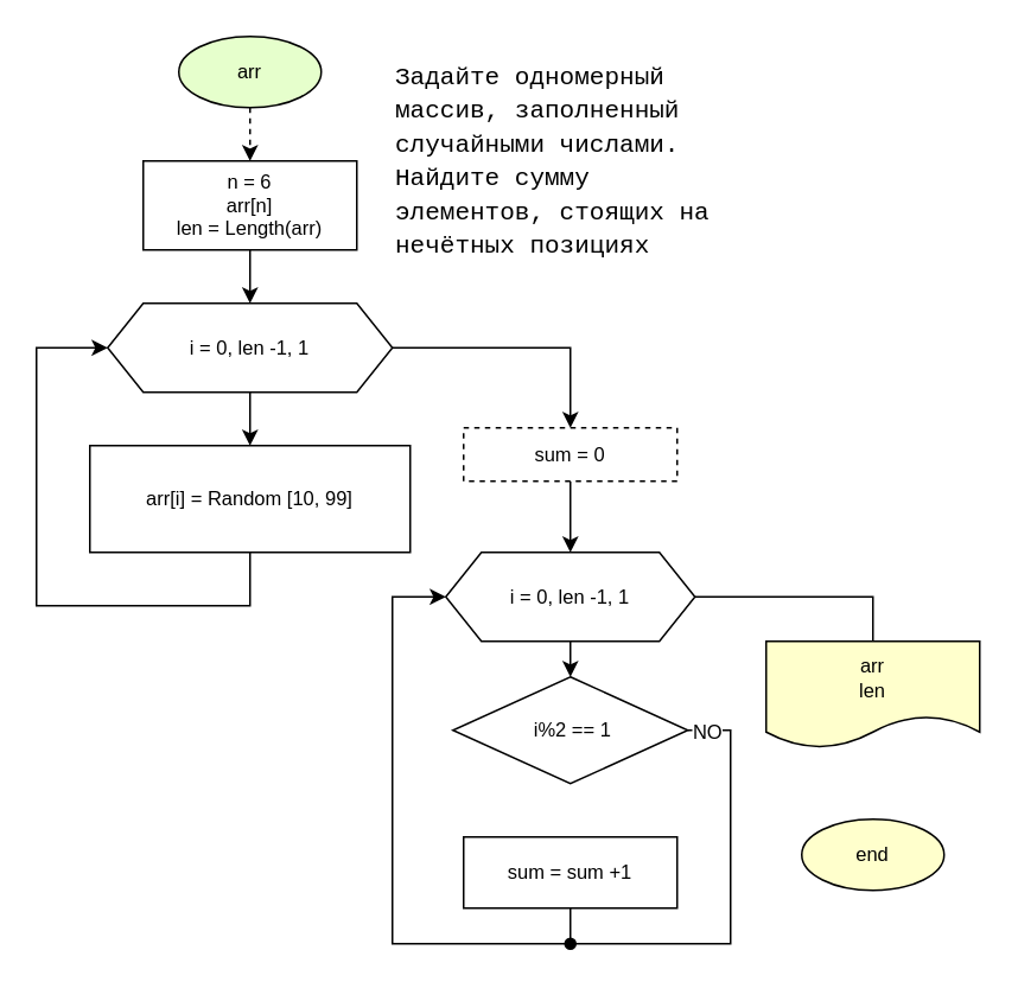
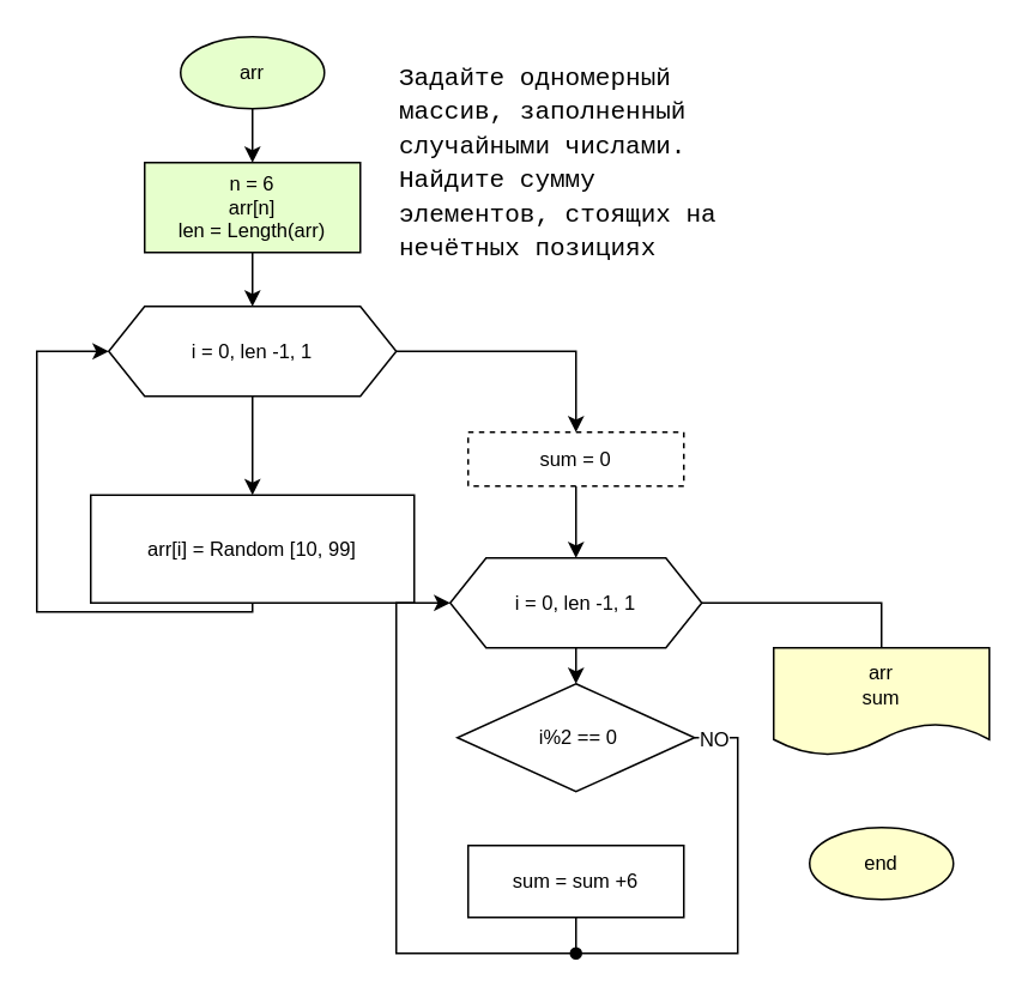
- <mxCell id="2" value="" style="edgeStyle=none;rounded=0;orthogonalLoop=1;jettySize=auto;html=1;fillColor=#FFFFFF;strokeColor=#000000;fontColor=#000000;labelBackgroundColor=none;dashed=1;" edge="1" parent="1" source="3" target="5"><mxGeometry relative="1" as="geometry" /></mxCell>
+ <mxCell id="2" value="" style="edgeStyle=none;rounded=0;orthogonalLoop=1;jettySize=auto;html=1;fillColor=#FFFFFF;strokeColor=#000000;fontColor=#000000;labelBackgroundColor=none;" edge="1" parent="1" source="3" target="5"><mxGeometry relative="1" as="geometry" /></mxCell>
- <mxCell id="5" value="n = 6&lt;br&gt;arr[n]&lt;br&gt;len = Length(arr)" style="rounded=0;whiteSpace=wrap;html=1;fontSize=11;fillColor=#FFFFFF;strokeColor=#000000;fontColor=#000000;labelBackgroundColor=none;endArrow=classic;" vertex="1" parent="1"><mxGeometry x="80" y="90" width="120" height="50" as="geometry" /></mxCell>
+ <mxCell id="5" value="n = 6&lt;br&gt;arr[n]&lt;br&gt;len = Length(arr)" style="rounded=0;whiteSpace=wrap;html=1;fontSize=11;fillColor=#e6ffcc;strokeColor=#000000;fontColor=#000000;labelBackgroundColor=none;endArrow=classic;" vertex="1" parent="1"><mxGeometry x="80" y="90" width="120" height="50" as="geometry" /></mxCell>
- <mxCell id="10" value="arr[i] = Random [10, 99]" style="whiteSpace=wrap;html=1;fontSize=11;fillColor=#FFFFFF;strokeColor=#000000;fontColor=#000000;rounded=0;labelBackgroundColor=none;endArrow=classic;" vertex="1" parent="1"><mxGeometry x="50" y="250" width="180" height="60" as="geometry" /></mxCell>
+ <mxCell id="10" value="arr[i] = Random [10, 99]" style="whiteSpace=wrap;html=1;fontSize=11;fillColor=#FFFFFF;strokeColor=#000000;fontColor=#000000;rounded=0;labelBackgroundColor=none;endArrow=classic;" vertex="1" parent="1"><mxGeometry x="50" y="275" width="180" height="60" as="geometry" /></mxCell>
- <mxCell id="21" value="arr&lt;br&gt;len" style="shape=document;whiteSpace=wrap;html=1;boundedLbl=1;fillColor=#FFFFCC;strokeColor=#000000;fontSize=11;fontColor=#000000;rounded=0;labelBackgroundColor=none;endArrow=classic;" vertex="1" parent="1"><mxGeometry x="430" y="360" width="120" height="60" as="geometry" /></mxCell>
+ <mxCell id="21" value="arr&lt;br&gt;sum" style="shape=document;whiteSpace=wrap;html=1;boundedLbl=1;fillColor=#FFFFCC;strokeColor=#000000;fontSize=11;fontColor=#000000;rounded=0;labelBackgroundColor=none;endArrow=classic;" vertex="1" parent="1"><mxGeometry x="430" y="360" width="120" height="60" as="geometry" /></mxCell>
- <mxCell id="16" value="&amp;nbsp;i%2 == 1" style="rhombus;whiteSpace=wrap;html=1;fontSize=11;fillColor=#FFFFFF;strokeColor=#000000;fontColor=#000000;rounded=0;labelBackgroundColor=none;endArrow=classic;" vertex="1" parent="1"><mxGeometry x="254" y="380" width="132" height="60" as="geometry" /></mxCell>
+ <mxCell id="16" value="&amp;nbsp;i%2 == 0" style="rhombus;whiteSpace=wrap;html=1;fontSize=11;fillColor=#FFFFFF;strokeColor=#000000;fontColor=#000000;rounded=0;labelBackgroundColor=none;endArrow=classic;" vertex="1" parent="1"><mxGeometry x="254" y="380" width="132" height="60" as="geometry" /></mxCell>
- <mxCell id="18" value="sum = sum +1" style="whiteSpace=wrap;html=1;fontSize=11;fillColor=#FFFFFF;strokeColor=#000000;fontColor=#000000;rounded=0;labelBackgroundColor=none;endArrow=classic;" vertex="1" parent="1"><mxGeometry x="260" y="470" width="120" height="40" as="geometry" /></mxCell>
+ <mxCell id="18" value="sum = sum +6" style="whiteSpace=wrap;html=1;fontSize=11;fillColor=#FFFFFF;strokeColor=#000000;fontColor=#000000;rounded=0;labelBackgroundColor=none;endArrow=classic;" vertex="1" parent="1"><mxGeometry x="260" y="470" width="120" height="40" as="geometry" /></mxCell>
